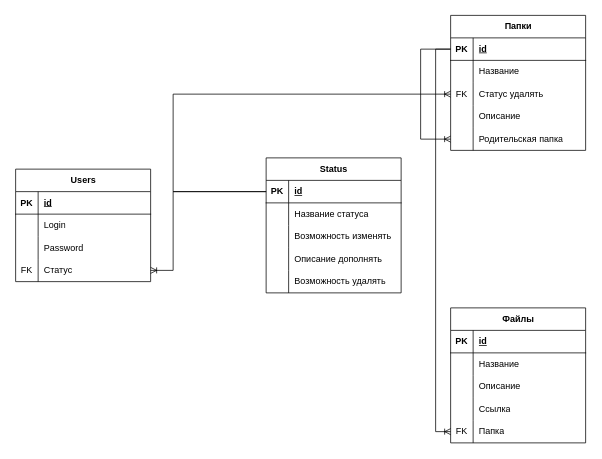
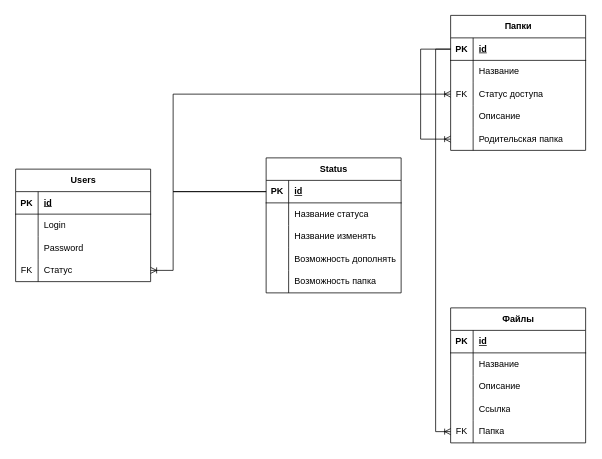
- <mxCell id="40" value="Статус удалять" style="shape=partialRectangle;connectable=0;fillColor=none;top=0;left=0;bottom=0;right=0;align=left;spacingLeft=6;overflow=hidden;whiteSpace=wrap;html=1;" vertex="1" parent="38"><mxGeometry x="30" width="150" height="30" as="geometry"><mxRectangle width="150" height="30" as="alternateBounds" /></mxGeometry></mxCell>
+ <mxCell id="40" value="Статус доступа" style="shape=partialRectangle;connectable=0;fillColor=none;top=0;left=0;bottom=0;right=0;align=left;spacingLeft=6;overflow=hidden;whiteSpace=wrap;html=1;" vertex="1" parent="38"><mxGeometry x="30" width="150" height="30" as="geometry"><mxRectangle width="150" height="30" as="alternateBounds" /></mxGeometry></mxCell>
- <mxCell id="24" value="Возможность изменять" style="shape=partialRectangle;connectable=0;fillColor=none;top=0;left=0;bottom=0;right=0;align=left;spacingLeft=6;overflow=hidden;whiteSpace=wrap;html=1;" vertex="1" parent="22"><mxGeometry x="30" width="150" height="30" as="geometry"><mxRectangle width="150" height="30" as="alternateBounds" /></mxGeometry></mxCell>
+ <mxCell id="24" value="Название изменять" style="shape=partialRectangle;connectable=0;fillColor=none;top=0;left=0;bottom=0;right=0;align=left;spacingLeft=6;overflow=hidden;whiteSpace=wrap;html=1;" vertex="1" parent="22"><mxGeometry x="30" width="150" height="30" as="geometry"><mxRectangle width="150" height="30" as="alternateBounds" /></mxGeometry></mxCell>
- <mxCell id="27" value="Описание дополнять" style="shape=partialRectangle;connectable=0;fillColor=none;top=0;left=0;bottom=0;right=0;align=left;spacingLeft=6;overflow=hidden;whiteSpace=wrap;html=1;" vertex="1" parent="25"><mxGeometry x="30" width="150" height="30" as="geometry"><mxRectangle width="150" height="30" as="alternateBounds" /></mxGeometry></mxCell>
+ <mxCell id="27" value="Возможность дополнять" style="shape=partialRectangle;connectable=0;fillColor=none;top=0;left=0;bottom=0;right=0;align=left;spacingLeft=6;overflow=hidden;whiteSpace=wrap;html=1;" vertex="1" parent="25"><mxGeometry x="30" width="150" height="30" as="geometry"><mxRectangle width="150" height="30" as="alternateBounds" /></mxGeometry></mxCell>
- <mxCell id="30" value="Возможность удалять" style="shape=partialRectangle;connectable=0;fillColor=none;top=0;left=0;bottom=0;right=0;align=left;spacingLeft=6;overflow=hidden;whiteSpace=wrap;html=1;" vertex="1" parent="28"><mxGeometry x="30" width="150" height="30" as="geometry"><mxRectangle width="150" height="30" as="alternateBounds" /></mxGeometry></mxCell>
+ <mxCell id="30" value="Возможность папка" style="shape=partialRectangle;connectable=0;fillColor=none;top=0;left=0;bottom=0;right=0;align=left;spacingLeft=6;overflow=hidden;whiteSpace=wrap;html=1;" vertex="1" parent="28"><mxGeometry x="30" width="150" height="30" as="geometry"><mxRectangle width="150" height="30" as="alternateBounds" /></mxGeometry></mxCell>
